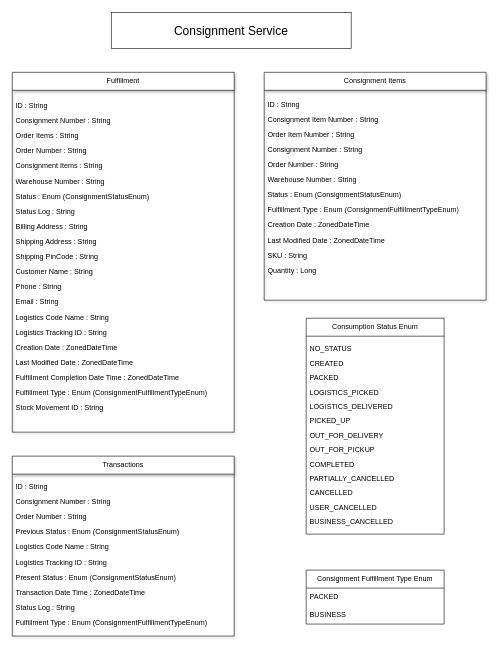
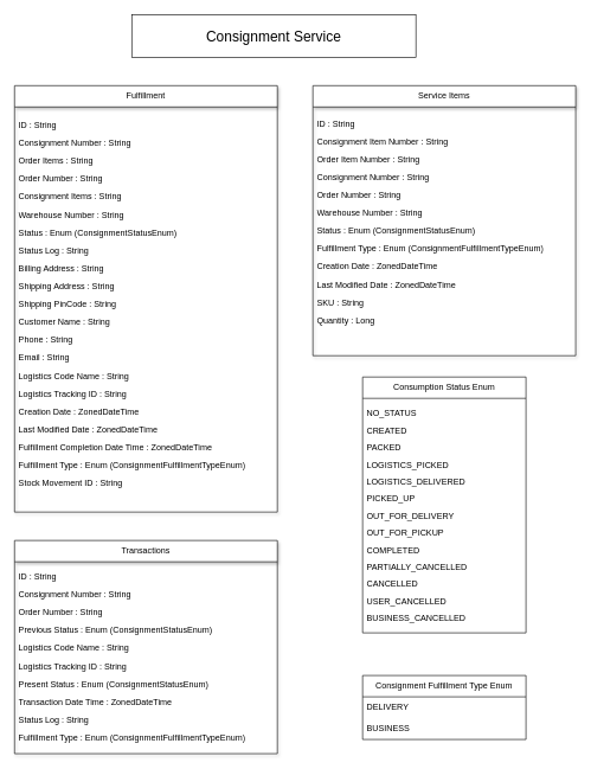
- <mxCell id="5" value="Consignment Items" style="swimlane;fontStyle=0;childLayout=stackLayout;horizontal=1;startSize=30;horizontalStack=0;resizeParent=1;resizeParentMax=0;resizeLast=0;collapsible=1;marginBottom=0;whiteSpace=wrap;html=1;shadow=1;" vertex="1" parent="1"><mxGeometry x="440" y="120" width="370" height="380" as="geometry" /></mxCell>
+ <mxCell id="5" value="Service Items" style="swimlane;fontStyle=0;childLayout=stackLayout;horizontal=1;startSize=30;horizontalStack=0;resizeParent=1;resizeParentMax=0;resizeLast=0;collapsible=1;marginBottom=0;whiteSpace=wrap;html=1;shadow=1;" vertex="1" parent="1"><mxGeometry x="440" y="120" width="370" height="380" as="geometry" /></mxCell>
- <mxCell id="8" value="PACKED" style="text;strokeColor=none;fillColor=none;align=left;verticalAlign=middle;spacingLeft=4;spacingRight=4;overflow=hidden;points=[[0,0.5],[1,0.5]];portConstraint=eastwest;rotatable=0;whiteSpace=wrap;html=1;" vertex="1" parent="7"><mxGeometry y="30" width="230" height="30" as="geometry" /></mxCell>
+ <mxCell id="8" value="DELIVERY" style="text;strokeColor=none;fillColor=none;align=left;verticalAlign=middle;spacingLeft=4;spacingRight=4;overflow=hidden;points=[[0,0.5],[1,0.5]];portConstraint=eastwest;rotatable=0;whiteSpace=wrap;html=1;" vertex="1" parent="7"><mxGeometry y="30" width="230" height="30" as="geometry" /></mxCell>
